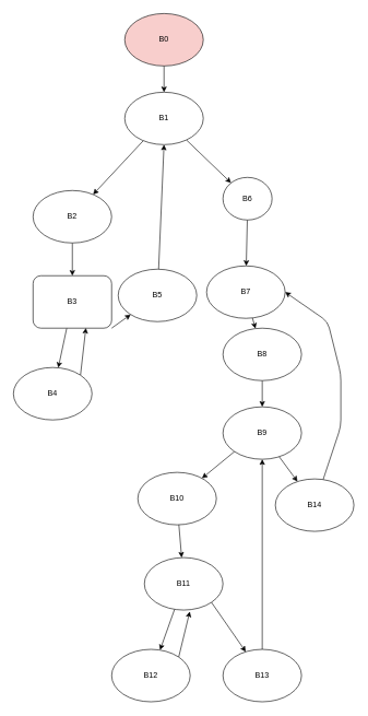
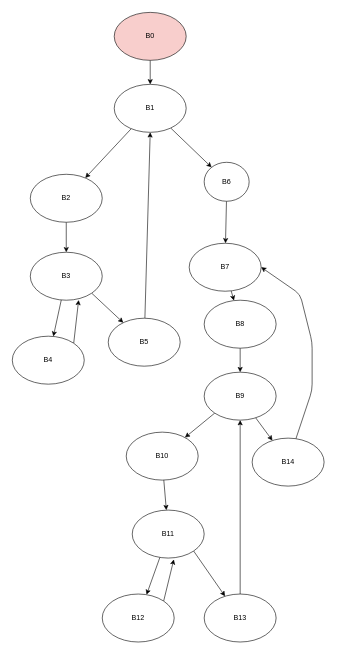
- <mxCell id="15" value="B5" style="ellipse;whiteSpace=wrap;html=1;" vertex="1" parent="1"><mxGeometry x="180" y="410" width="120" height="80" as="geometry" /></mxCell>
+ <mxCell id="15" value="B5" style="ellipse;whiteSpace=wrap;html=1;" vertex="1" parent="1"><mxGeometry x="180" y="530" width="120" height="80" as="geometry" /></mxCell>
- <mxCell id="13" value="B3" style="whiteSpace=wrap;html=1;rounded=1;" vertex="1" parent="1"><mxGeometry x="50" y="420" width="120" height="80" as="geometry" /></mxCell>
+ <mxCell id="13" value="B3" style="ellipse;whiteSpace=wrap;html=1;" vertex="1" parent="1"><mxGeometry x="50" y="420" width="120" height="80" as="geometry" /></mxCell>
